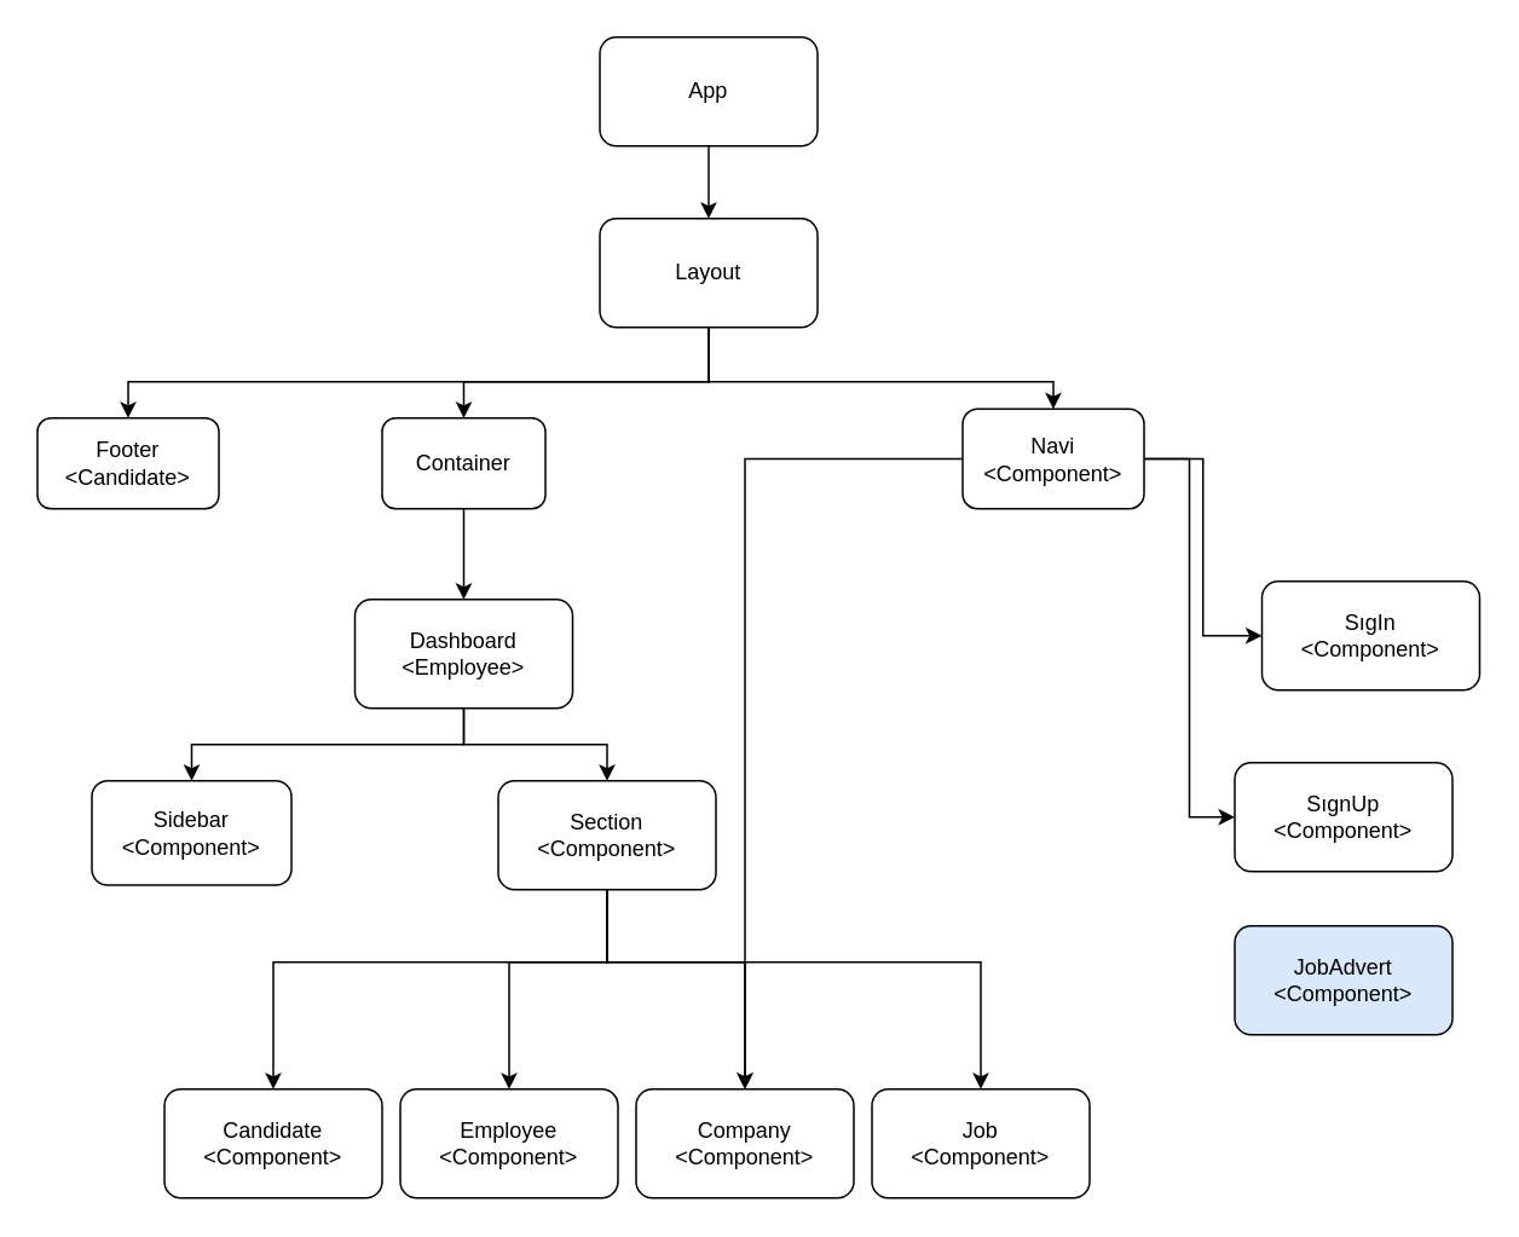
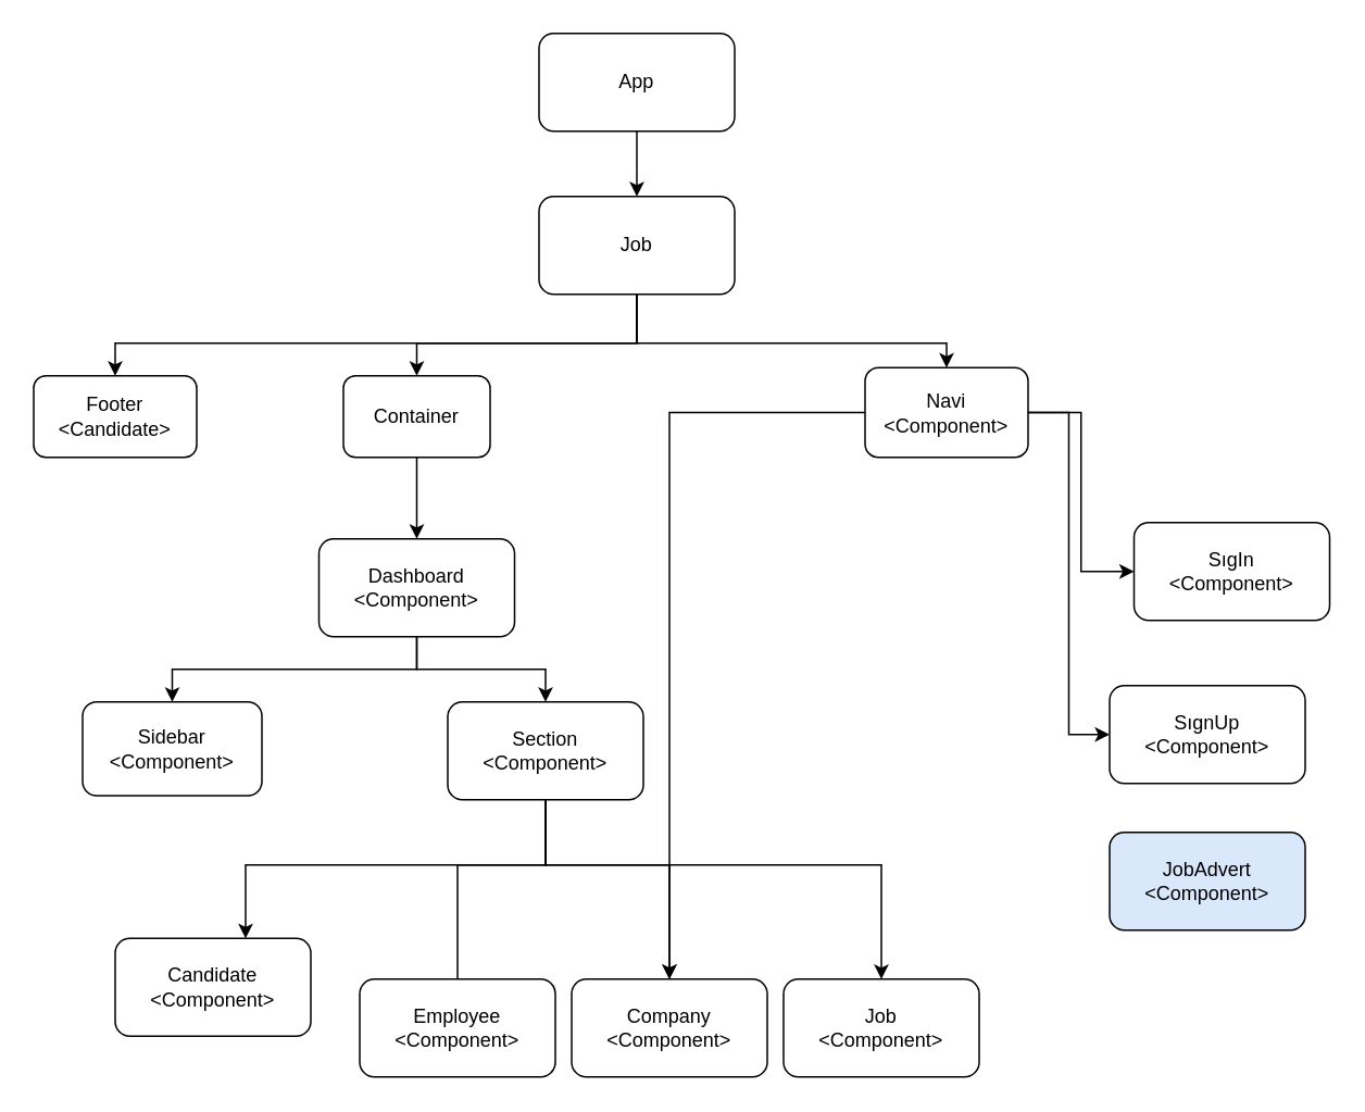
- <mxCell id="7" value="Layout" style="rounded=1;whiteSpace=wrap;html=1;" parent="1" vertex="1"><mxGeometry x="330" y="120" width="120" height="60" as="geometry" /></mxCell>
+ <mxCell id="7" value="Job" style="rounded=1;whiteSpace=wrap;html=1;" parent="1" vertex="1"><mxGeometry x="330" y="120" width="120" height="60" as="geometry" /></mxCell>
- <mxCell id="16" value="Dashboard&lt;br&gt;&amp;lt;Employee&amp;gt;" style="rounded=1;whiteSpace=wrap;html=1;" parent="1" vertex="1"><mxGeometry x="195" y="330" width="120" height="60" as="geometry" /></mxCell>
+ <mxCell id="16" value="Dashboard&lt;br&gt;&amp;lt;Component&amp;gt;" style="rounded=1;whiteSpace=wrap;html=1;" parent="1" vertex="1"><mxGeometry x="195" y="330" width="120" height="60" as="geometry" /></mxCell>
- <mxCell id="19" style="edgeStyle=orthogonalEdgeStyle;rounded=0;orthogonalLoop=1;jettySize=auto;html=1;" parent="1" source="22" target="27" edge="1"><mxGeometry relative="1" as="geometry"><Array as="points"><mxPoint x="334" y="530" /><mxPoint x="280" y="530" /></Array></mxGeometry></mxCell>
+ <mxCell id="19" style="edgeStyle=orthogonalEdgeStyle;rounded=0;orthogonalLoop=1;jettySize=auto;html=1;endArrow=none;" parent="1" source="22" target="27" edge="1"><mxGeometry relative="1" as="geometry"><Array as="points"><mxPoint x="334" y="530" /><mxPoint x="280" y="530" /></Array></mxGeometry></mxCell>
- <mxCell id="26" value="Candidate&lt;br&gt;&amp;lt;Component&amp;gt;" style="rounded=1;whiteSpace=wrap;html=1;" parent="1" vertex="1"><mxGeometry x="90" y="600" width="120" height="60" as="geometry" /></mxCell>
+ <mxCell id="26" value="Candidate&lt;br&gt;&amp;lt;Component&amp;gt;" style="rounded=1;whiteSpace=wrap;html=1;" parent="1" vertex="1"><mxGeometry x="70" y="575" width="120" height="60" as="geometry" /></mxCell>
